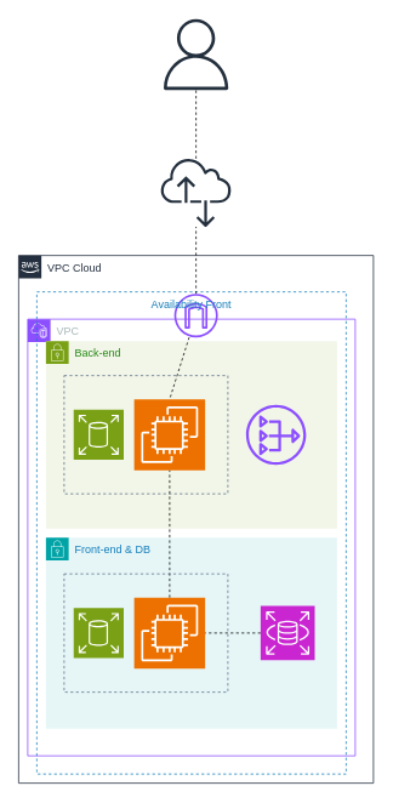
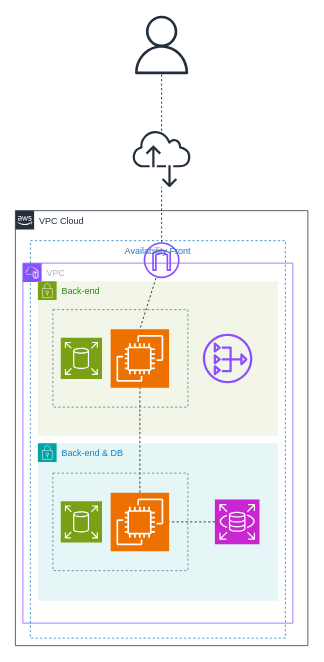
- <mxCell id="10" value="Front-end &amp;amp; DB" style="points=[[0,0],[0.25,0],[0.5,0],[0.75,0],[1,0],[1,0.25],[1,0.5],[1,0.75],[1,1],[0.75,1],[0.5,1],[0.25,1],[0,1],[0,0.75],[0,0.5],[0,0.25]];outlineConnect=0;gradientColor=none;html=1;whiteSpace=wrap;fontSize=12;fontStyle=0;container=0;pointerEvents=0;collapsible=0;recursiveResize=0;shape=mxgraph.aws4.group;grIcon=mxgraph.aws4.group_security_group;grStroke=0;strokeColor=#00A4A6;fillColor=#E6F6F7;verticalAlign=top;align=left;spacingLeft=30;fontColor=#147EBA;dashed=0;" vertex="1" parent="1"><mxGeometry x="50" y="590" width="320" height="210" as="geometry" /></mxCell>
+ <mxCell id="10" value="Back-end &amp;amp; DB" style="points=[[0,0],[0.25,0],[0.5,0],[0.75,0],[1,0],[1,0.25],[1,0.5],[1,0.75],[1,1],[0.75,1],[0.5,1],[0.25,1],[0,1],[0,0.75],[0,0.5],[0,0.25]];outlineConnect=0;gradientColor=none;html=1;whiteSpace=wrap;fontSize=12;fontStyle=0;container=0;pointerEvents=0;collapsible=0;recursiveResize=0;shape=mxgraph.aws4.group;grIcon=mxgraph.aws4.group_security_group;grStroke=0;strokeColor=#00A4A6;fillColor=#E6F6F7;verticalAlign=top;align=left;spacingLeft=30;fontColor=#147EBA;dashed=0;" vertex="1" parent="1"><mxGeometry x="50" y="590" width="320" height="210" as="geometry" /></mxCell>
